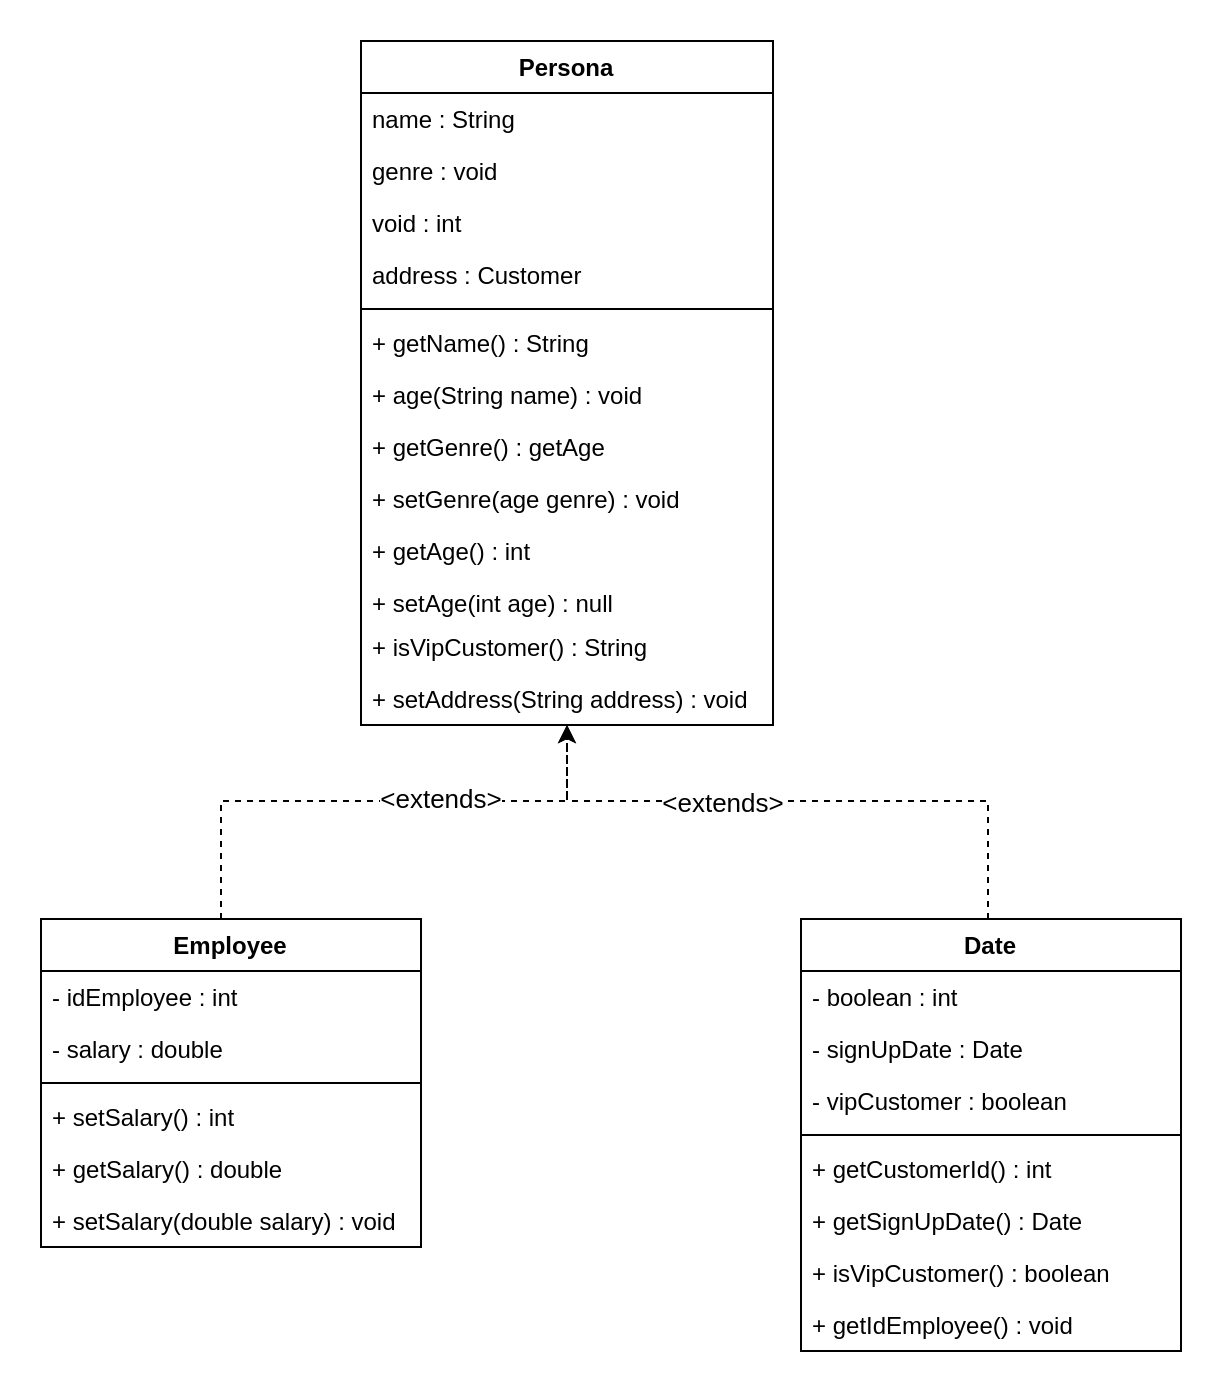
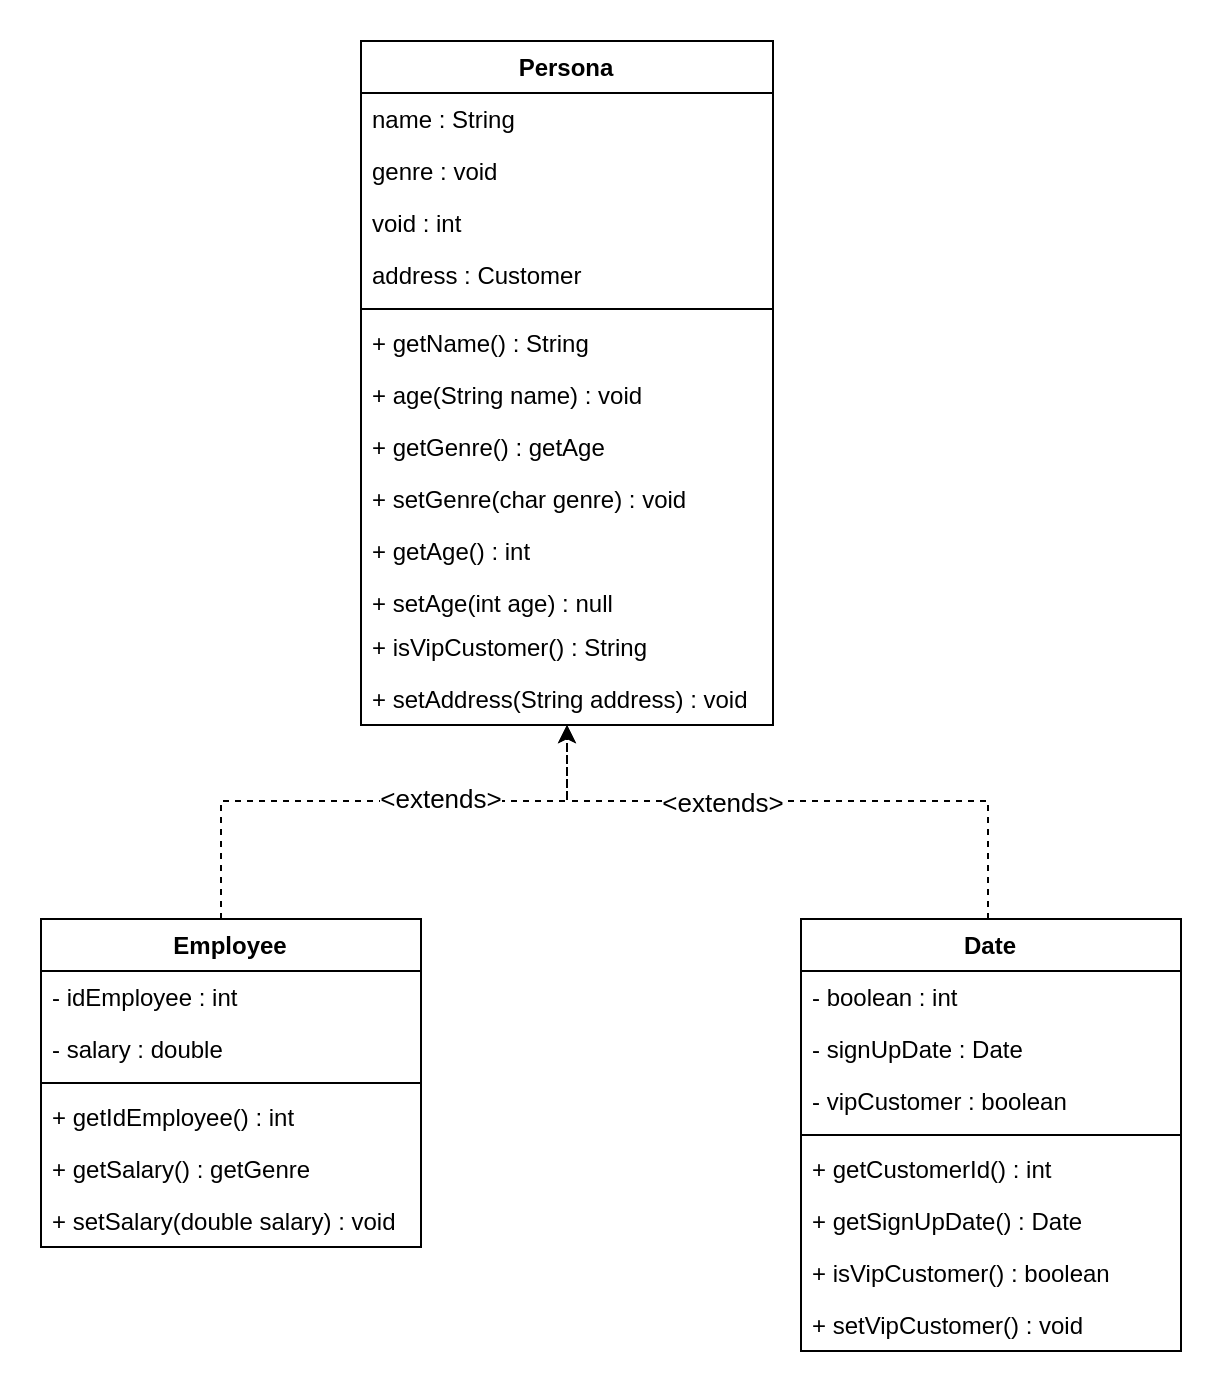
- <mxCell id="11" value="+ setGenre(age genre) : void" style="text;strokeColor=none;fillColor=none;align=left;verticalAlign=top;spacingLeft=4;spacingRight=4;overflow=hidden;rotatable=0;points=[[0,0.5],[1,0.5]];portConstraint=eastwest;" vertex="1" parent="2"><mxGeometry y="216" width="206" height="26" as="geometry" /></mxCell>
+ <mxCell id="11" value="+ setGenre(char genre) : void" style="text;strokeColor=none;fillColor=none;align=left;verticalAlign=top;spacingLeft=4;spacingRight=4;overflow=hidden;rotatable=0;points=[[0,0.5],[1,0.5]];portConstraint=eastwest;" vertex="1" parent="2"><mxGeometry y="216" width="206" height="26" as="geometry" /></mxCell>
- <mxCell id="22" value="+ setSalary() : int" style="text;strokeColor=none;fillColor=none;align=left;verticalAlign=top;spacingLeft=4;spacingRight=4;overflow=hidden;rotatable=0;points=[[0,0.5],[1,0.5]];portConstraint=eastwest;" vertex="1" parent="18"><mxGeometry y="86" width="190" height="26" as="geometry" /></mxCell>
+ <mxCell id="22" value="+ getIdEmployee() : int" style="text;strokeColor=none;fillColor=none;align=left;verticalAlign=top;spacingLeft=4;spacingRight=4;overflow=hidden;rotatable=0;points=[[0,0.5],[1,0.5]];portConstraint=eastwest;" vertex="1" parent="18"><mxGeometry y="86" width="190" height="26" as="geometry" /></mxCell>
- <mxCell id="23" value="+ getSalary() : double" style="text;strokeColor=none;fillColor=none;align=left;verticalAlign=top;spacingLeft=4;spacingRight=4;overflow=hidden;rotatable=0;points=[[0,0.5],[1,0.5]];portConstraint=eastwest;" vertex="1" parent="18"><mxGeometry y="112" width="190" height="26" as="geometry" /></mxCell>
+ <mxCell id="23" value="+ getSalary() : getGenre" style="text;strokeColor=none;fillColor=none;align=left;verticalAlign=top;spacingLeft=4;spacingRight=4;overflow=hidden;rotatable=0;points=[[0,0.5],[1,0.5]];portConstraint=eastwest;" vertex="1" parent="18"><mxGeometry y="112" width="190" height="26" as="geometry" /></mxCell>
- <mxCell id="33" value="+ getIdEmployee() : void" style="text;strokeColor=none;fillColor=none;align=left;verticalAlign=top;spacingLeft=4;spacingRight=4;overflow=hidden;rotatable=0;points=[[0,0.5],[1,0.5]];portConstraint=eastwest;" vertex="1" parent="25"><mxGeometry y="190" width="190" height="26" as="geometry" /></mxCell>
+ <mxCell id="33" value="+ setVipCustomer() : void" style="text;strokeColor=none;fillColor=none;align=left;verticalAlign=top;spacingLeft=4;spacingRight=4;overflow=hidden;rotatable=0;points=[[0,0.5],[1,0.5]];portConstraint=eastwest;" vertex="1" parent="25"><mxGeometry y="190" width="190" height="26" as="geometry" /></mxCell>
